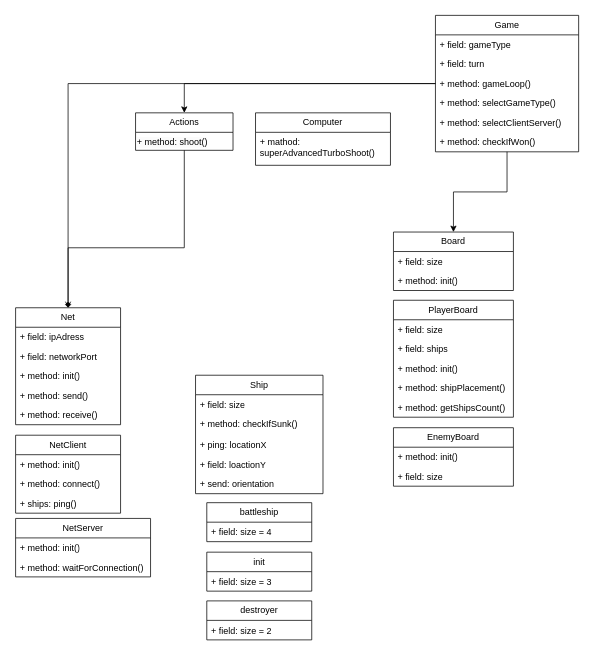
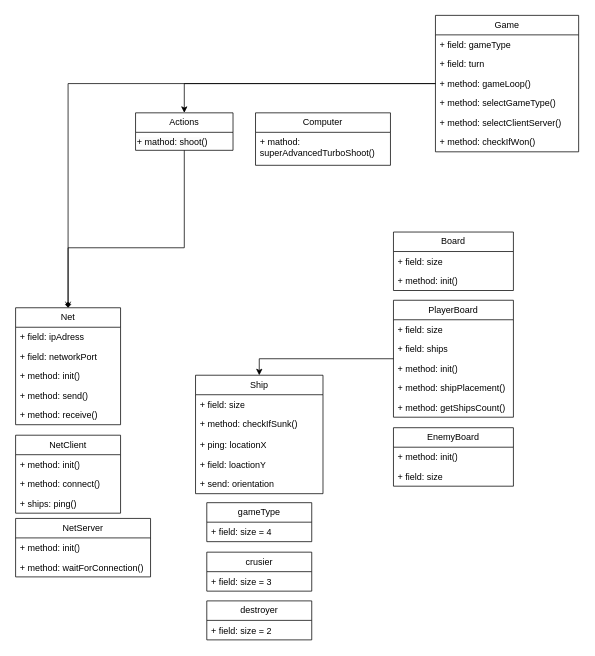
- <mxCell id="22" value="&lt;span style=&quot;color: rgb(0, 0, 0); font-family: Helvetica; font-size: 12px; font-style: normal; font-variant-ligatures: normal; font-variant-caps: normal; font-weight: 400; letter-spacing: normal; orphans: 2; text-align: left; text-indent: 0px; text-transform: none; widows: 2; word-spacing: 0px; -webkit-text-stroke-width: 0px; background-color: rgb(251, 251, 251); text-decoration-thickness: initial; text-decoration-style: initial; text-decoration-color: initial; float: none; display: inline !important;&quot;&gt;+ method: shoot()&lt;/span&gt;" style="text;whiteSpace=wrap;html=1;" vertex="1" parent="21"><mxGeometry y="26" width="130" height="24" as="geometry" /></mxCell>
+ <mxCell id="22" value="&lt;span style=&quot;color: rgb(0, 0, 0); font-family: Helvetica; font-size: 12px; font-style: normal; font-variant-ligatures: normal; font-variant-caps: normal; font-weight: 400; letter-spacing: normal; orphans: 2; text-align: left; text-indent: 0px; text-transform: none; widows: 2; word-spacing: 0px; -webkit-text-stroke-width: 0px; background-color: rgb(251, 251, 251); text-decoration-thickness: initial; text-decoration-style: initial; text-decoration-color: initial; float: none; display: inline !important;&quot;&gt;+ mathod: shoot()&lt;/span&gt;" style="text;whiteSpace=wrap;html=1;" vertex="1" parent="21"><mxGeometry y="26" width="130" height="24" as="geometry" /></mxCell>
- <mxCell id="43" style="edgeStyle=orthogonalEdgeStyle;rounded=0;orthogonalLoop=1;jettySize=auto;html=1;" edge="1" parent="1" source="45" target="26"><mxGeometry relative="1" as="geometry" /></mxCell>
+ <mxCell id="14" style="edgeStyle=orthogonalEdgeStyle;rounded=0;orthogonalLoop=1;jettySize=auto;html=1;entryX=0.5;entryY=0;entryDx=0;entryDy=0;" edge="1" parent="1" source="15" target="2"><mxGeometry relative="1" as="geometry" /></mxCell>
- <mxCell id="8" value="battleship" style="swimlane;fontStyle=0;childLayout=stackLayout;horizontal=1;startSize=26;fillColor=none;horizontalStack=0;resizeParent=1;resizeParentMax=0;resizeLast=0;collapsible=1;marginBottom=0;whiteSpace=wrap;html=1;" vertex="1" parent="1"><mxGeometry x="275" y="670" width="140" height="52" as="geometry" /></mxCell>
+ <mxCell id="8" value="gameType" style="swimlane;fontStyle=0;childLayout=stackLayout;horizontal=1;startSize=26;fillColor=none;horizontalStack=0;resizeParent=1;resizeParentMax=0;resizeLast=0;collapsible=1;marginBottom=0;whiteSpace=wrap;html=1;" vertex="1" parent="1"><mxGeometry x="275" y="670" width="140" height="52" as="geometry" /></mxCell>
- <mxCell id="12" value="init" style="swimlane;fontStyle=0;childLayout=stackLayout;horizontal=1;startSize=26;fillColor=none;horizontalStack=0;resizeParent=1;resizeParentMax=0;resizeLast=0;collapsible=1;marginBottom=0;whiteSpace=wrap;html=1;" vertex="1" parent="1"><mxGeometry x="275" y="736" width="140" height="52" as="geometry" /></mxCell>
+ <mxCell id="12" value="crusier" style="swimlane;fontStyle=0;childLayout=stackLayout;horizontal=1;startSize=26;fillColor=none;horizontalStack=0;resizeParent=1;resizeParentMax=0;resizeLast=0;collapsible=1;marginBottom=0;whiteSpace=wrap;html=1;" vertex="1" parent="1"><mxGeometry x="275" y="736" width="140" height="52" as="geometry" /></mxCell>
